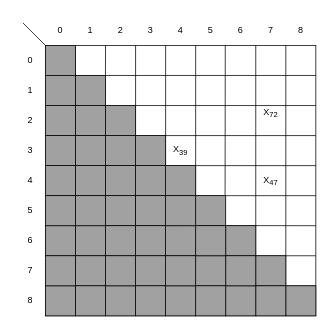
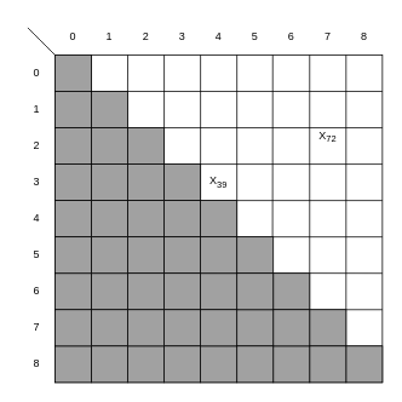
- <mxCell id="30" value="X&lt;sub&gt;47&lt;/sub&gt;" style="text;html=1;strokeColor=none;fillColor=none;align=center;verticalAlign=middle;whiteSpace=wrap;rounded=0;" parent="1" vertex="1"><mxGeometry x="340" y="220" width="40" height="40" as="geometry" /></mxCell>
